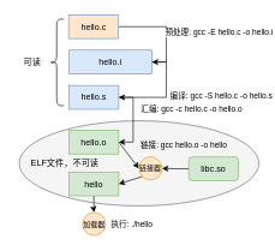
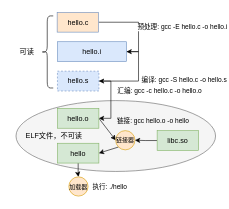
- <mxCell id="11" value="hello.s" style="rounded=0;whiteSpace=wrap;html=1;fillColor=#dae8fc;strokeColor=#6c8ebf;" vertex="1" parent="1"><mxGeometry x="95" y="118" width="69" height="33" as="geometry" /></mxCell>
+ <mxCell id="11" value="hello.s" style="rounded=0;whiteSpace=wrap;html=1;fillColor=#dae8fc;strokeColor=#6c8ebf;dashed=1;" vertex="1" parent="1"><mxGeometry x="95" y="118" width="69" height="33" as="geometry" /></mxCell>
- <mxCell id="19" value="libc.so" style="whiteSpace=wrap;html=1;fillColor=#d5e8d4;strokeColor=#82b366;rounded=1;" vertex="1" parent="1"><mxGeometry x="261" y="217" width="69" height="33" as="geometry" /></mxCell>
+ <mxCell id="19" value="libc.so" style="rounded=0;whiteSpace=wrap;html=1;fillColor=#d5e8d4;strokeColor=#82b366;" vertex="1" parent="1"><mxGeometry x="261" y="217" width="69" height="33" as="geometry" /></mxCell>
